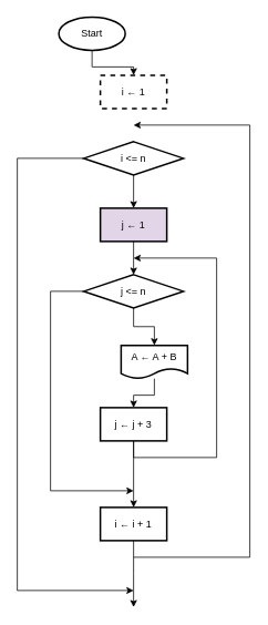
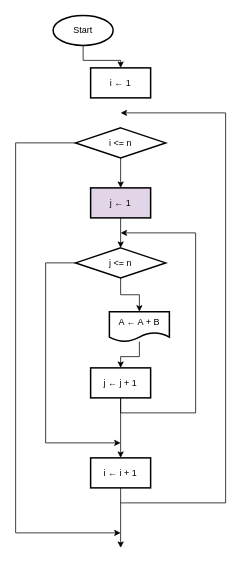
- <mxCell id="2" value="i ← 1" style="whiteSpace=wrap;html=1;strokeWidth=2;dashed=1;" vertex="1" parent="1"><mxGeometry x="120" y="90" width="80" height="40" as="geometry" /></mxCell>
+ <mxCell id="2" value="i ← 1" style="whiteSpace=wrap;html=1;strokeWidth=2;" vertex="1" parent="1"><mxGeometry x="120" y="90" width="80" height="40" as="geometry" /></mxCell>
- <mxCell id="14" value="j ← j + 3" style="whiteSpace=wrap;html=1;strokeWidth=2;" vertex="1" parent="1"><mxGeometry x="120" y="490" width="80" height="40" as="geometry" /></mxCell>
+ <mxCell id="14" value="j ← j + 1" style="whiteSpace=wrap;html=1;strokeWidth=2;" vertex="1" parent="1"><mxGeometry x="120" y="490" width="80" height="40" as="geometry" /></mxCell>
